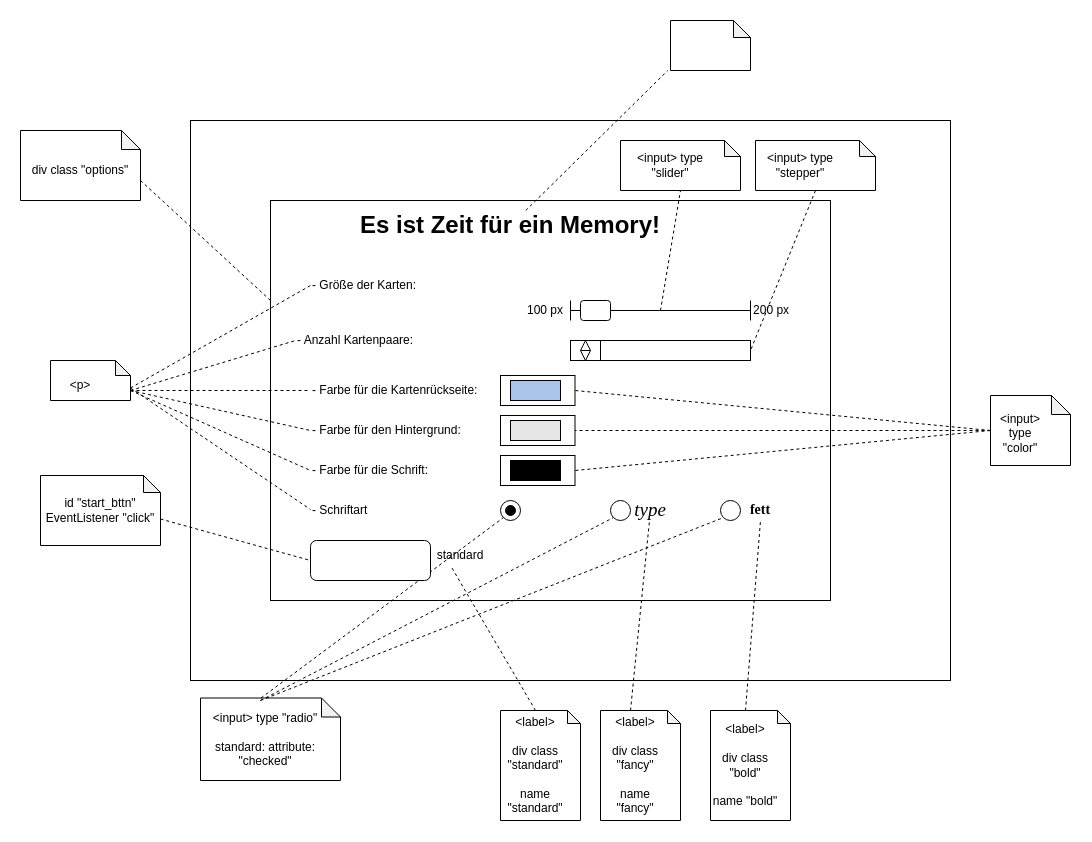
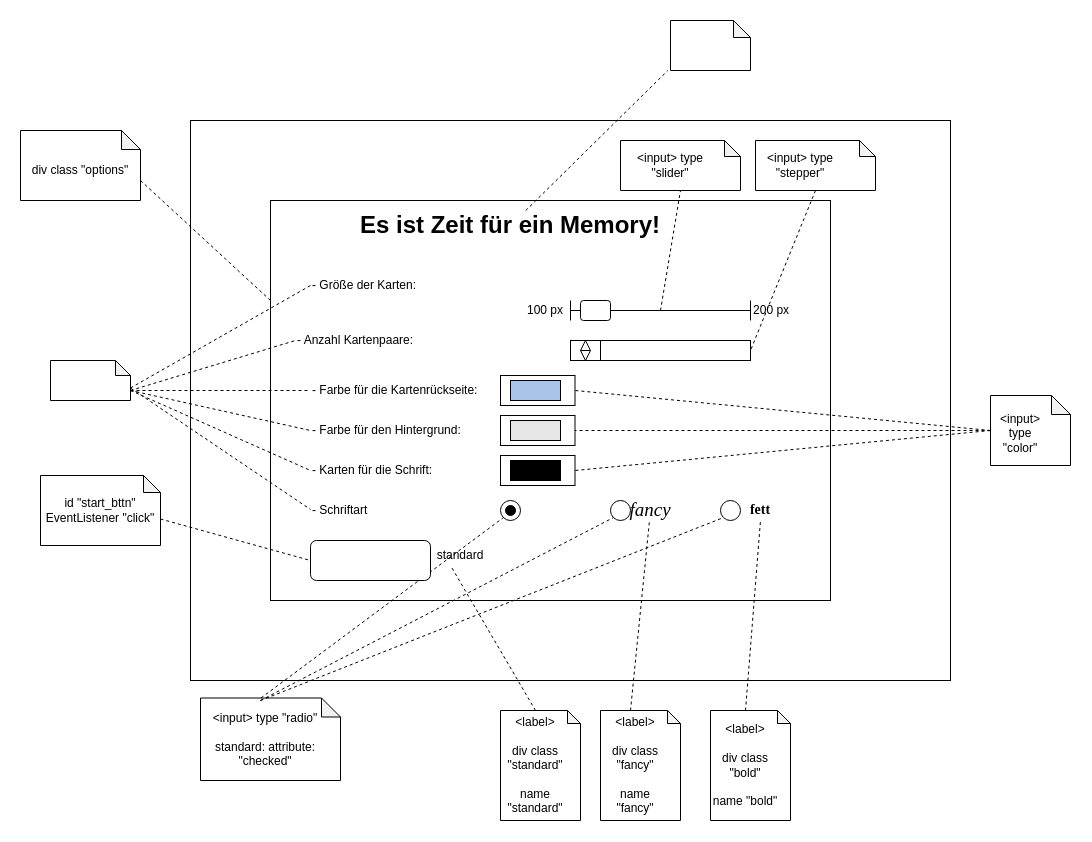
- <mxCell id="45" value="&amp;lt;p&amp;gt;" style="text;html=1;strokeColor=none;fillColor=none;align=center;verticalAlign=middle;whiteSpace=wrap;rounded=0;" parent="1" vertex="1"><mxGeometry x="60" y="375" width="40" height="20" as="geometry" /></mxCell>
- <mxCell id="9" value="- Farbe für die Schrift:" style="text;html=1;strokeColor=none;fillColor=none;align=left;verticalAlign=middle;whiteSpace=wrap;rounded=0;glass=0;" parent="1" vertex="1"><mxGeometry x="310" y="460" width="200" height="20" as="geometry" /></mxCell>
+ <mxCell id="9" value="- Karten für die Schrift:" style="text;html=1;strokeColor=none;fillColor=none;align=left;verticalAlign=middle;whiteSpace=wrap;rounded=0;glass=0;" parent="1" vertex="1"><mxGeometry x="310" y="460" width="200" height="20" as="geometry" /></mxCell>
- <mxCell id="57" value="type" style="text;html=1;strokeColor=none;fillColor=none;align=center;verticalAlign=middle;whiteSpace=wrap;rounded=0;glass=0;fontFamily=Garamond;fontStyle=2;fontSize=19;" parent="1" vertex="1"><mxGeometry x="630" y="500" width="40" height="20" as="geometry" /></mxCell>
+ <mxCell id="57" value="fancy" style="text;html=1;strokeColor=none;fillColor=none;align=center;verticalAlign=middle;whiteSpace=wrap;rounded=0;glass=0;fontFamily=Garamond;fontStyle=2;fontSize=19;" parent="1" vertex="1"><mxGeometry x="630" y="500" width="40" height="20" as="geometry" /></mxCell>
